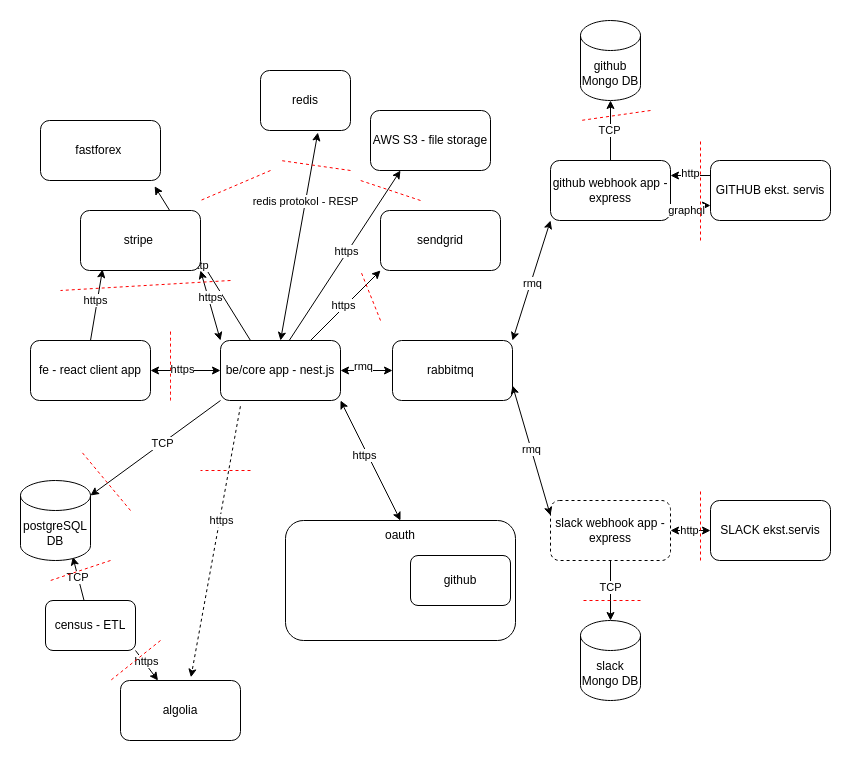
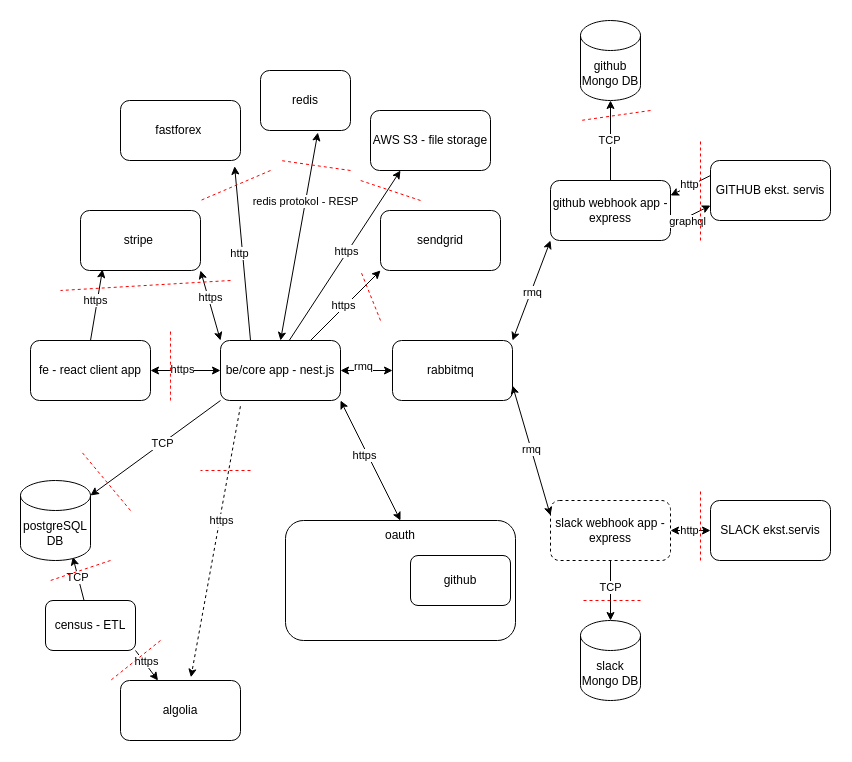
- <mxCell id="35" value="fastforex&amp;nbsp;&lt;br&gt;" style="rounded=1;whiteSpace=wrap;html=1;" parent="1" vertex="1"><mxGeometry x="40" y="120" width="120" height="60" as="geometry" /></mxCell>
+ <mxCell id="35" value="fastforex&amp;nbsp;&lt;br&gt;" style="rounded=1;whiteSpace=wrap;html=1;" parent="1" vertex="1"><mxGeometry x="120" y="100" width="120" height="60" as="geometry" /></mxCell>
- <mxCell id="12" value="github webhook app - express&lt;br&gt;" style="rounded=1;whiteSpace=wrap;html=1;" parent="1" vertex="1"><mxGeometry x="550" y="160" width="120" height="60" as="geometry" /></mxCell>
+ <mxCell id="12" value="github webhook app - express&lt;br&gt;" style="rounded=1;whiteSpace=wrap;html=1;" parent="1" vertex="1"><mxGeometry x="550" y="180" width="120" height="60" as="geometry" /></mxCell>
